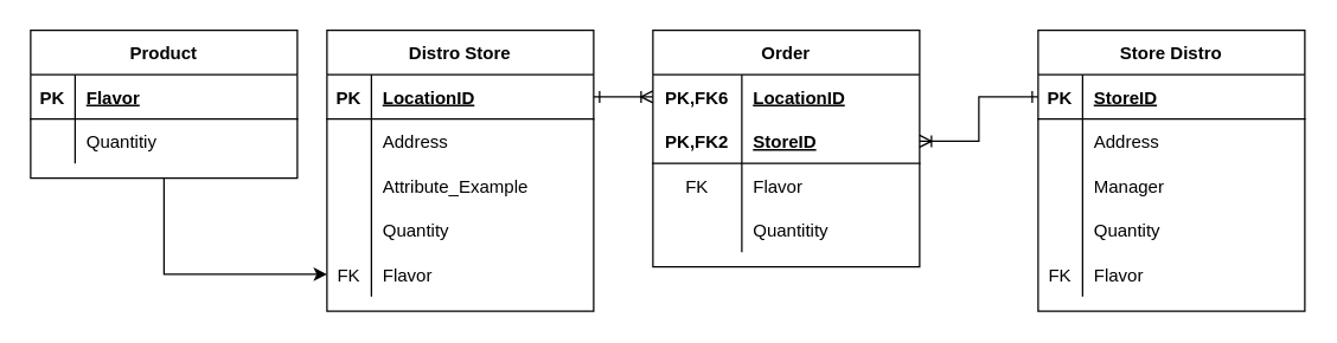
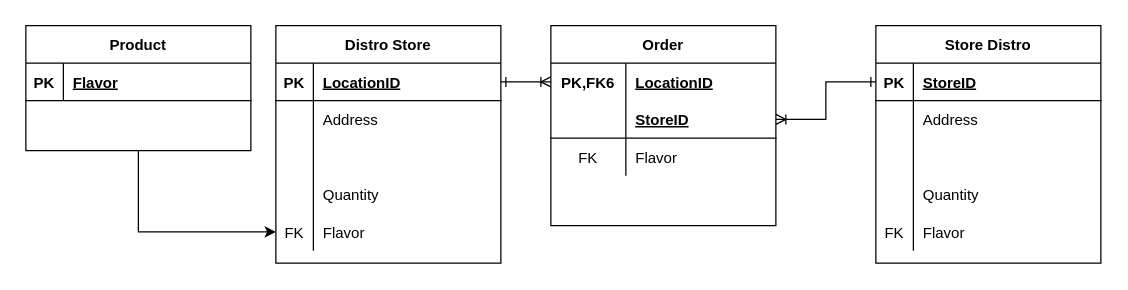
- <mxCell id="25" value="Quantitiy" style="shape=partialRectangle;connectable=0;fillColor=none;top=0;left=0;bottom=0;right=0;align=left;spacingLeft=6;overflow=hidden;" parent="23" vertex="1"><mxGeometry x="30" width="150" height="30" as="geometry" /></mxCell>
- <mxCell id="47" value="PK,FK2" style="shape=partialRectangle;connectable=0;fillColor=none;top=0;left=0;bottom=0;right=0;fontStyle=1;overflow=hidden;" parent="46" vertex="1"><mxGeometry width="60" height="30" as="geometry" /></mxCell>
- <mxCell id="35" value="Attribute_Example" style="shape=partialRectangle;connectable=0;fillColor=none;top=0;left=0;bottom=0;right=0;align=left;spacingLeft=6;overflow=hidden;" parent="33" vertex="1"><mxGeometry x="30" width="150" height="30" as="geometry" /></mxCell>
- <mxCell id="11" value="Manager" style="shape=partialRectangle;connectable=0;fillColor=none;top=0;left=0;bottom=0;right=0;align=left;spacingLeft=6;overflow=hidden;" parent="9" vertex="1"><mxGeometry x="30" width="150" height="30" as="geometry" /></mxCell>
- <mxCell id="54" value="Quantitity" style="shape=partialRectangle;connectable=0;fillColor=none;top=0;left=0;bottom=0;right=0;align=left;spacingLeft=6;overflow=hidden;" parent="52" vertex="1"><mxGeometry x="60" width="120" height="30" as="geometry" /></mxCell>
